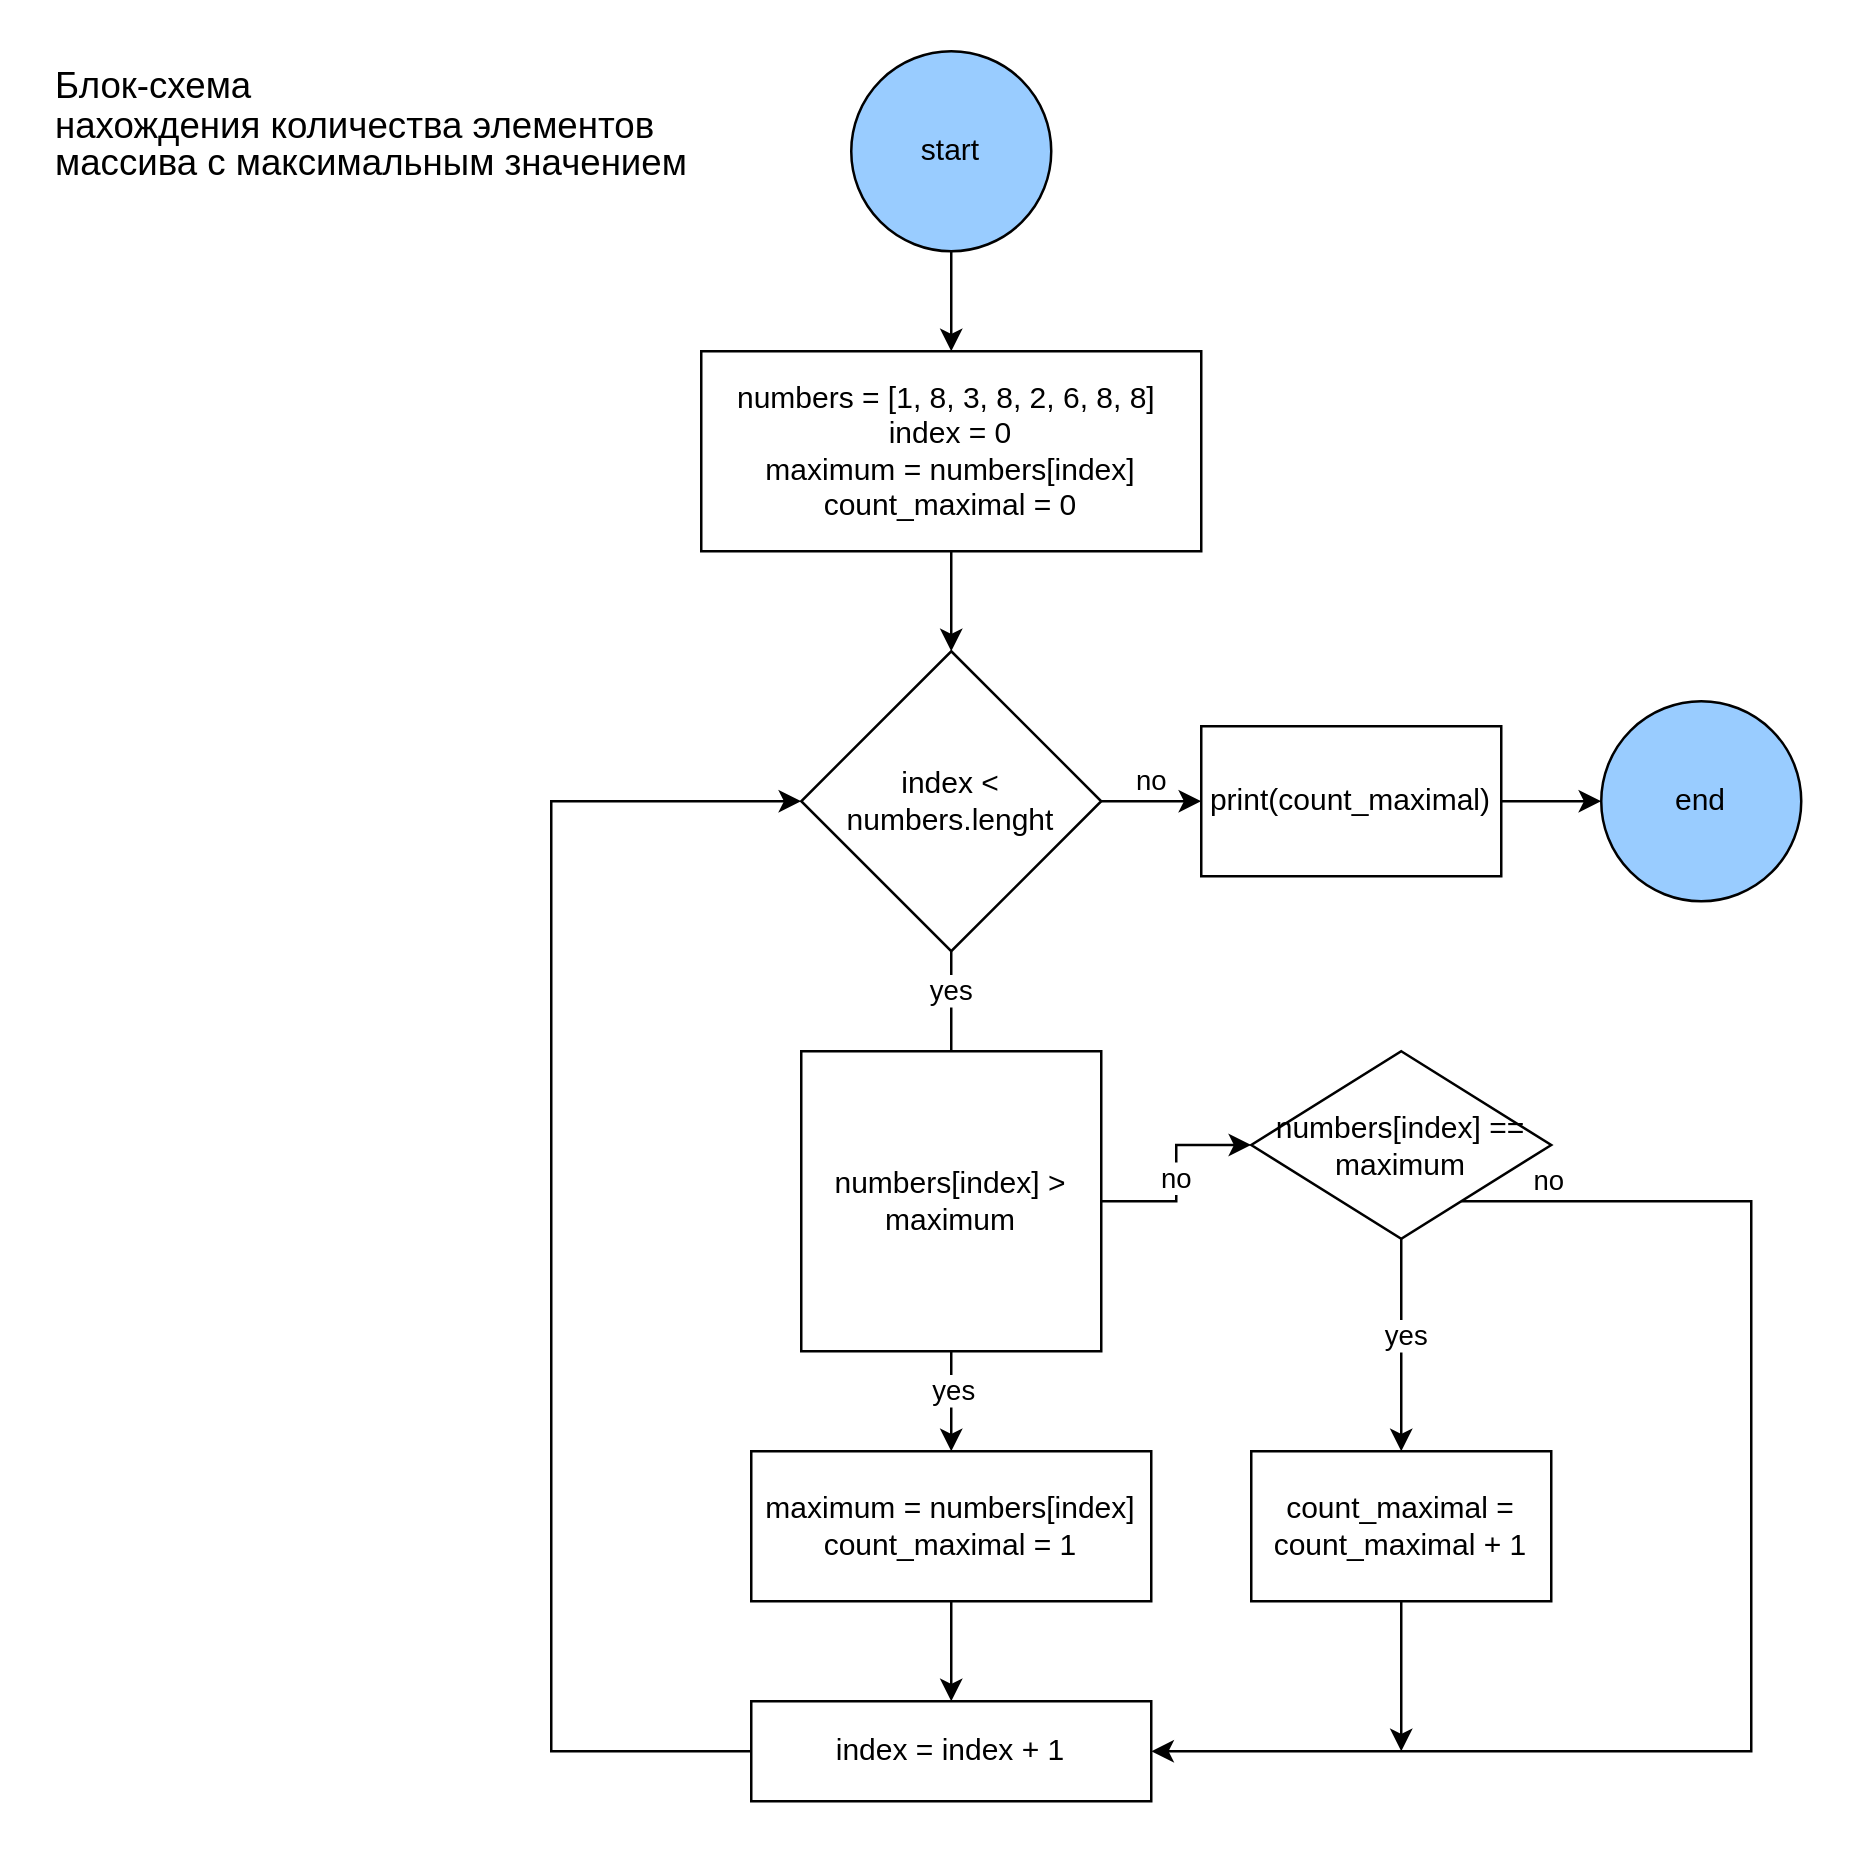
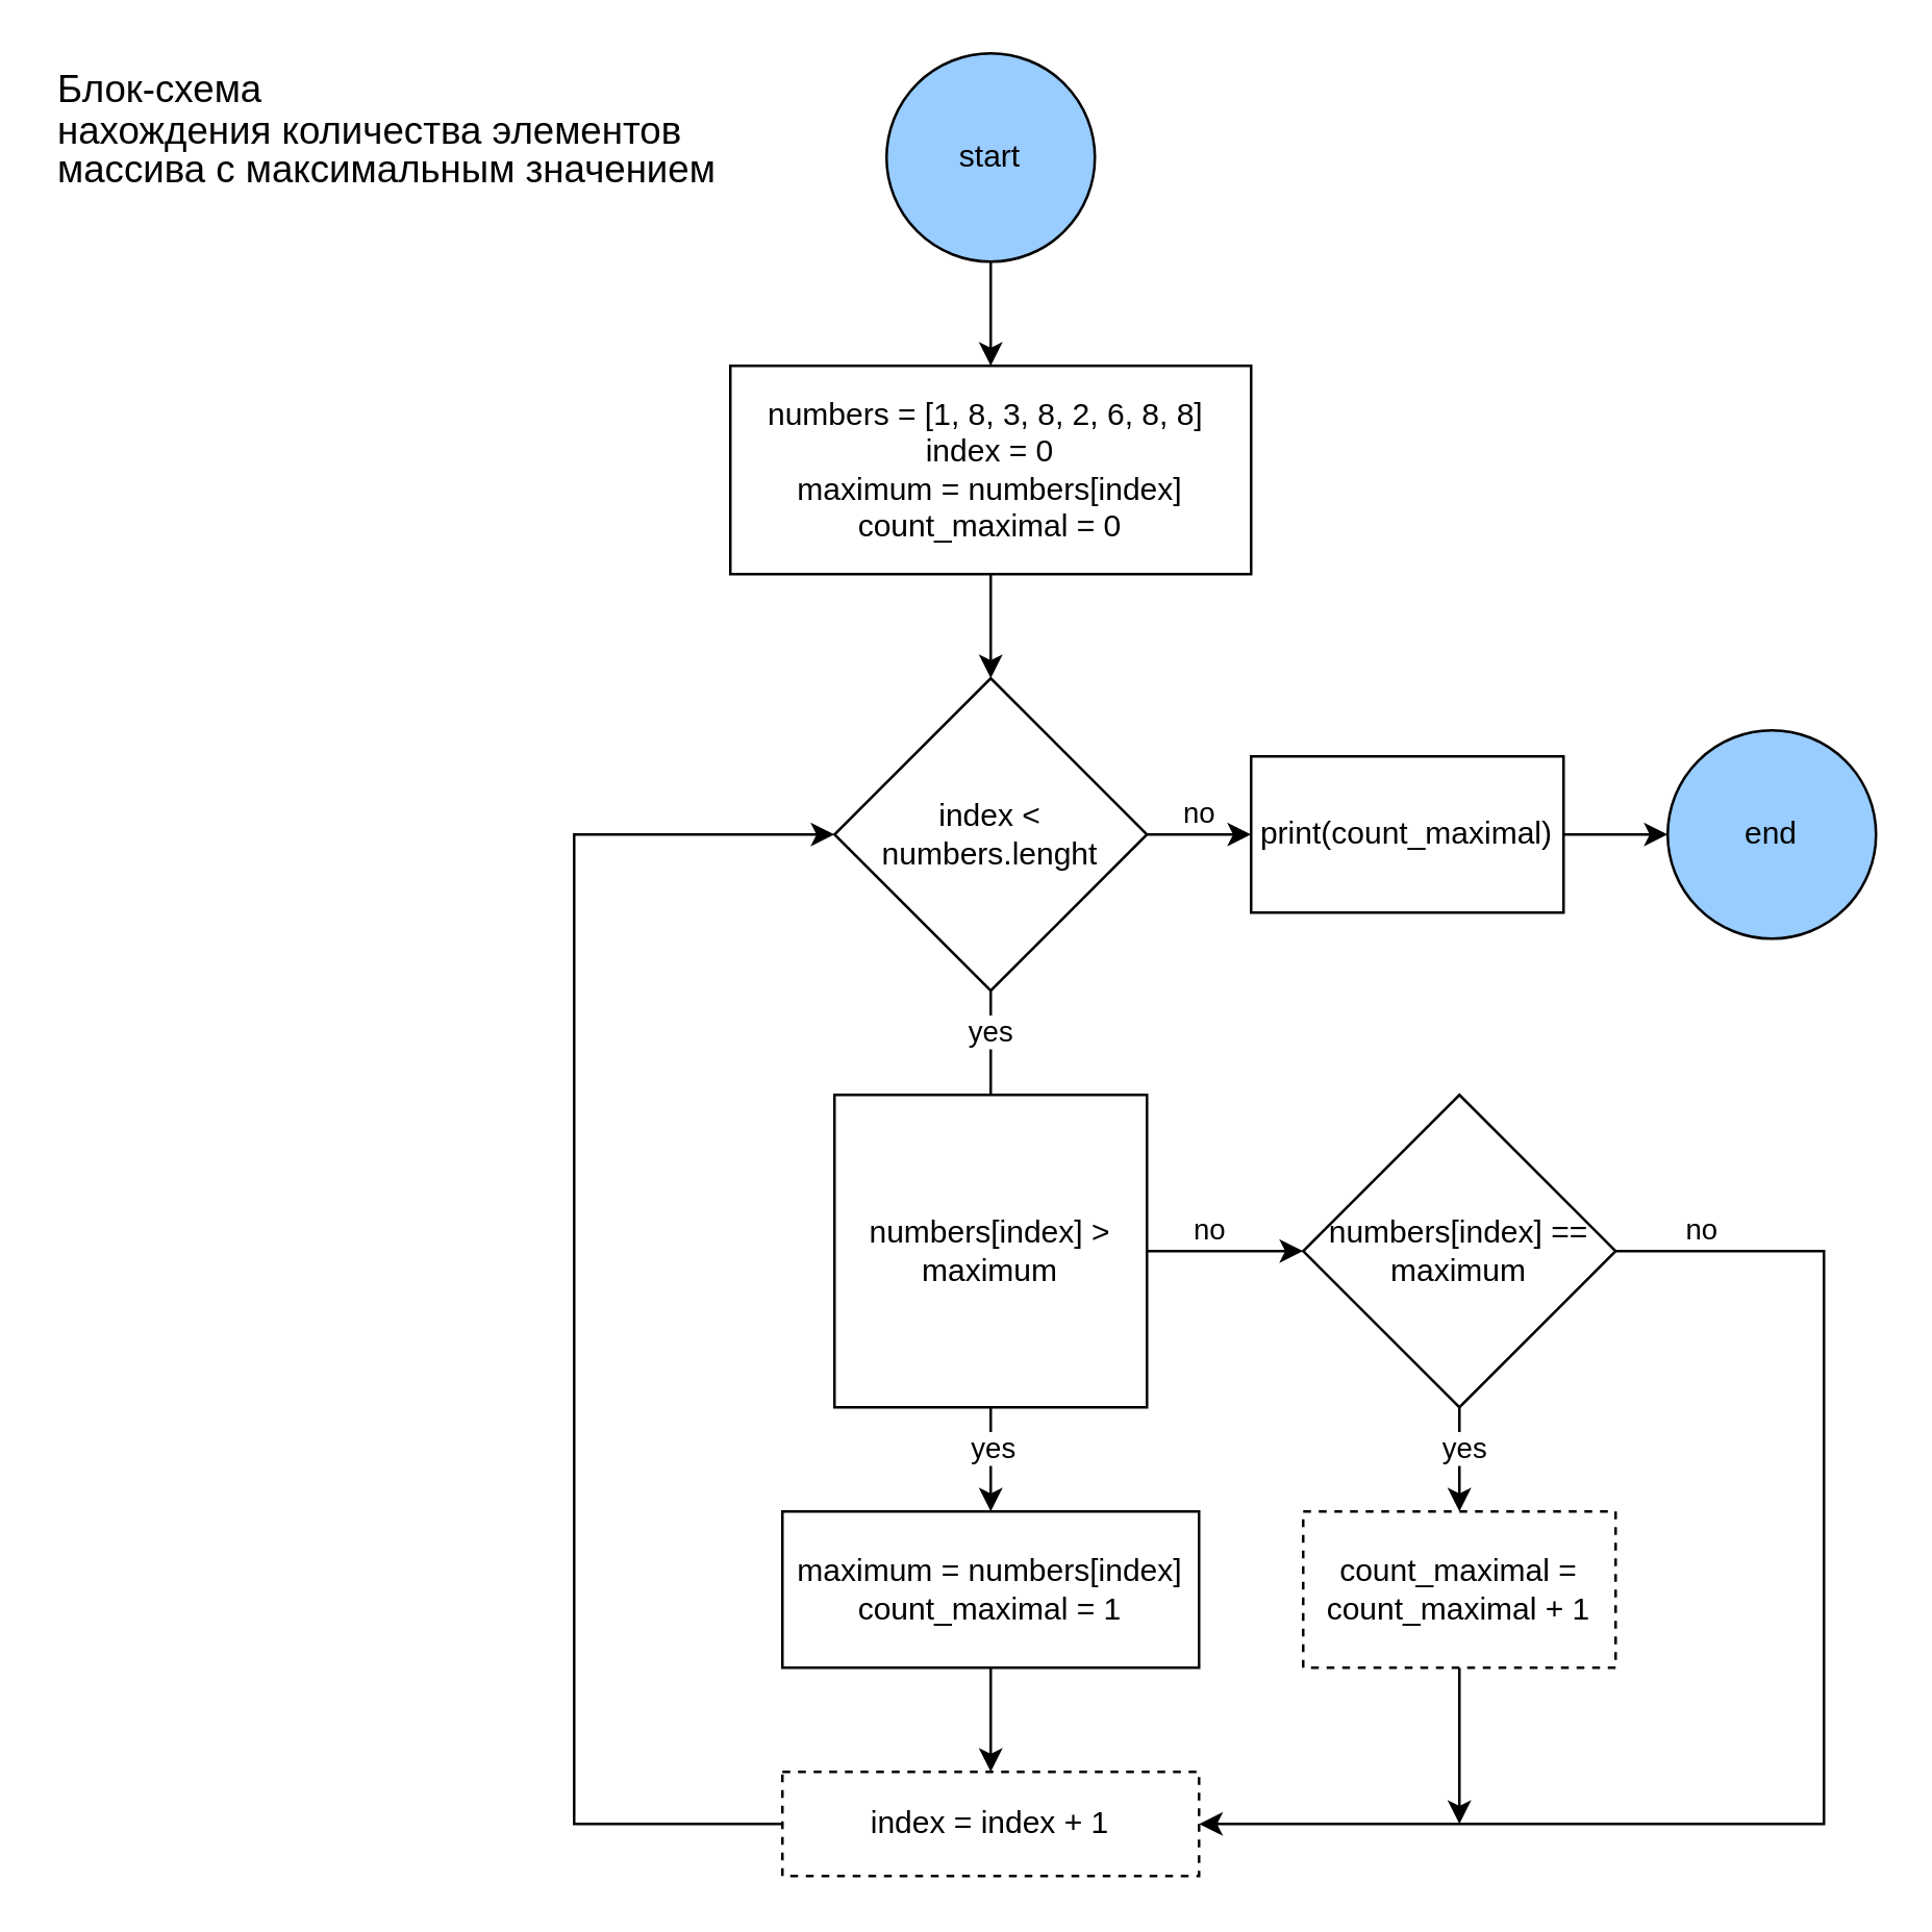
- <mxCell id="27" value="numbers[index] == maximum" style="rhombus;whiteSpace=wrap;html=1;" vertex="1" parent="1"><mxGeometry x="500" y="420" width="120" height="75" as="geometry" /></mxCell>
+ <mxCell id="27" value="numbers[index] == maximum" style="rhombus;whiteSpace=wrap;html=1;" vertex="1" parent="1"><mxGeometry x="500" y="420" width="120" height="120" as="geometry" /></mxCell>
- <mxCell id="29" value="count_maximal = count_maximal + 1" style="whiteSpace=wrap;html=1;" vertex="1" parent="1"><mxGeometry x="500" y="580" width="120" height="60" as="geometry" /></mxCell>
+ <mxCell id="29" value="count_maximal = count_maximal + 1" style="whiteSpace=wrap;html=1;dashed=1;" vertex="1" parent="1"><mxGeometry x="500" y="580" width="120" height="60" as="geometry" /></mxCell>
- <mxCell id="22" value="index = index + 1" style="whiteSpace=wrap;html=1;" vertex="1" parent="1"><mxGeometry x="300" y="680" width="160" height="40" as="geometry" /></mxCell>
+ <mxCell id="22" value="index = index + 1" style="whiteSpace=wrap;html=1;dashed=1;" vertex="1" parent="1"><mxGeometry x="300" y="680" width="160" height="40" as="geometry" /></mxCell>
